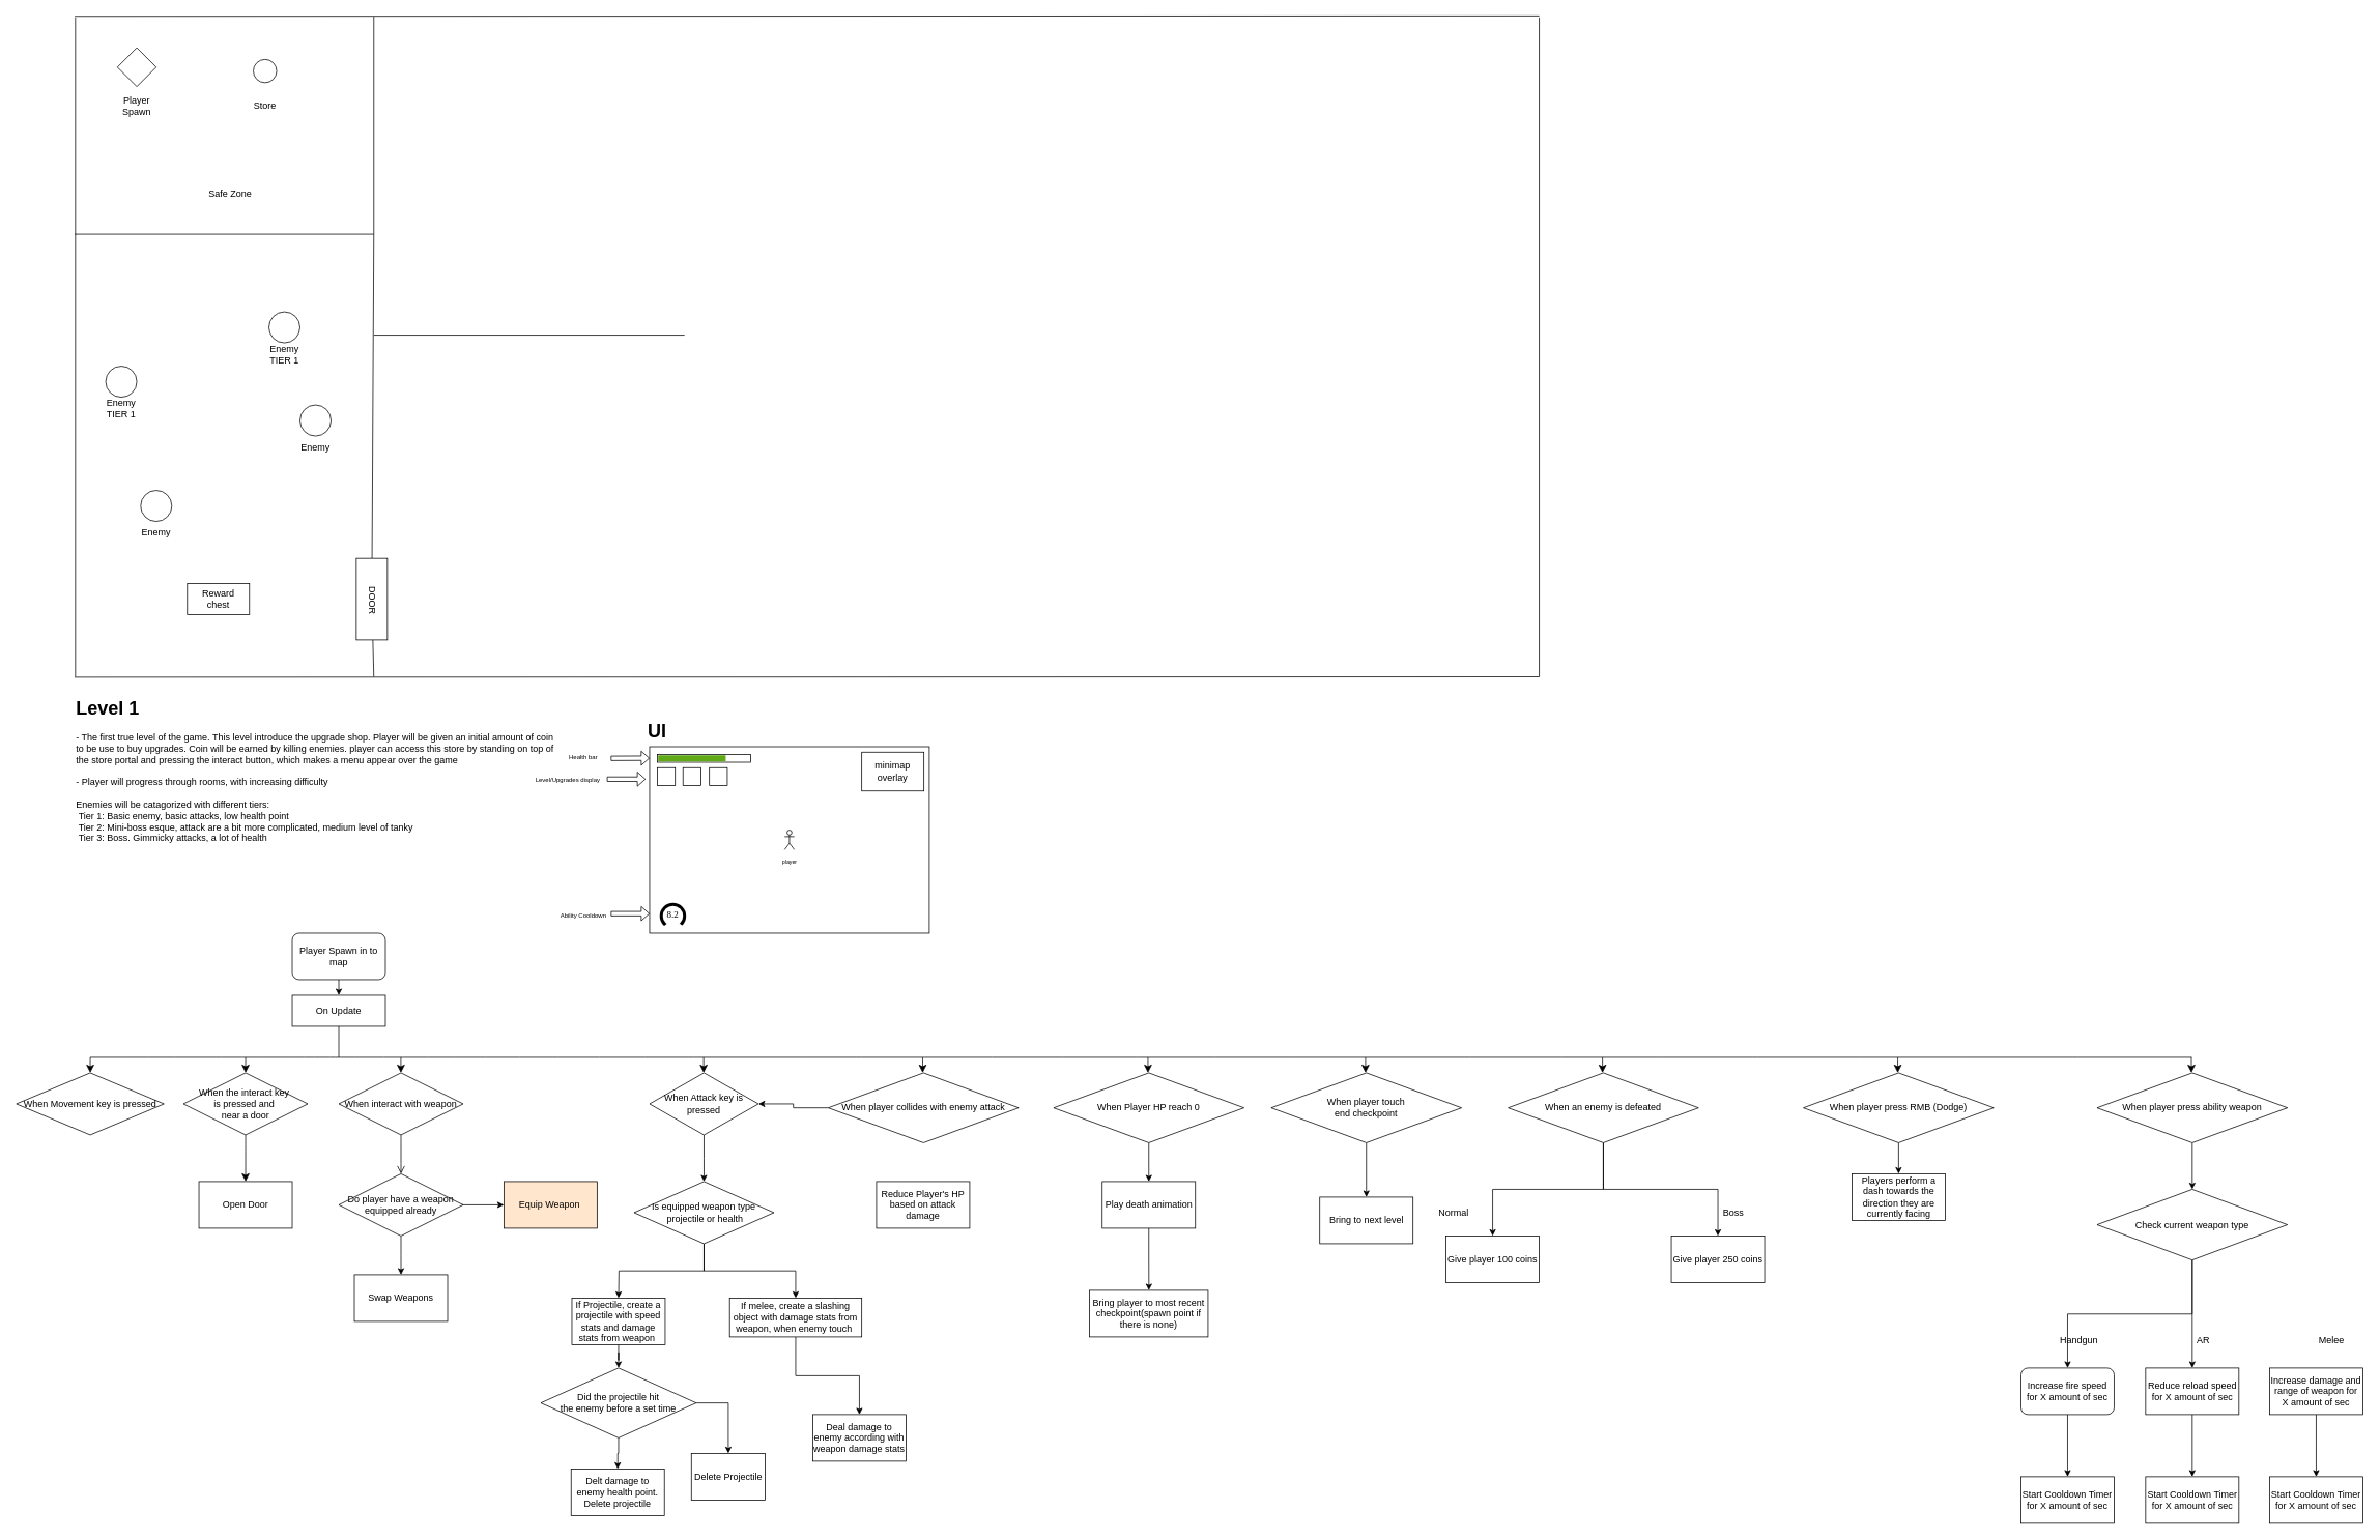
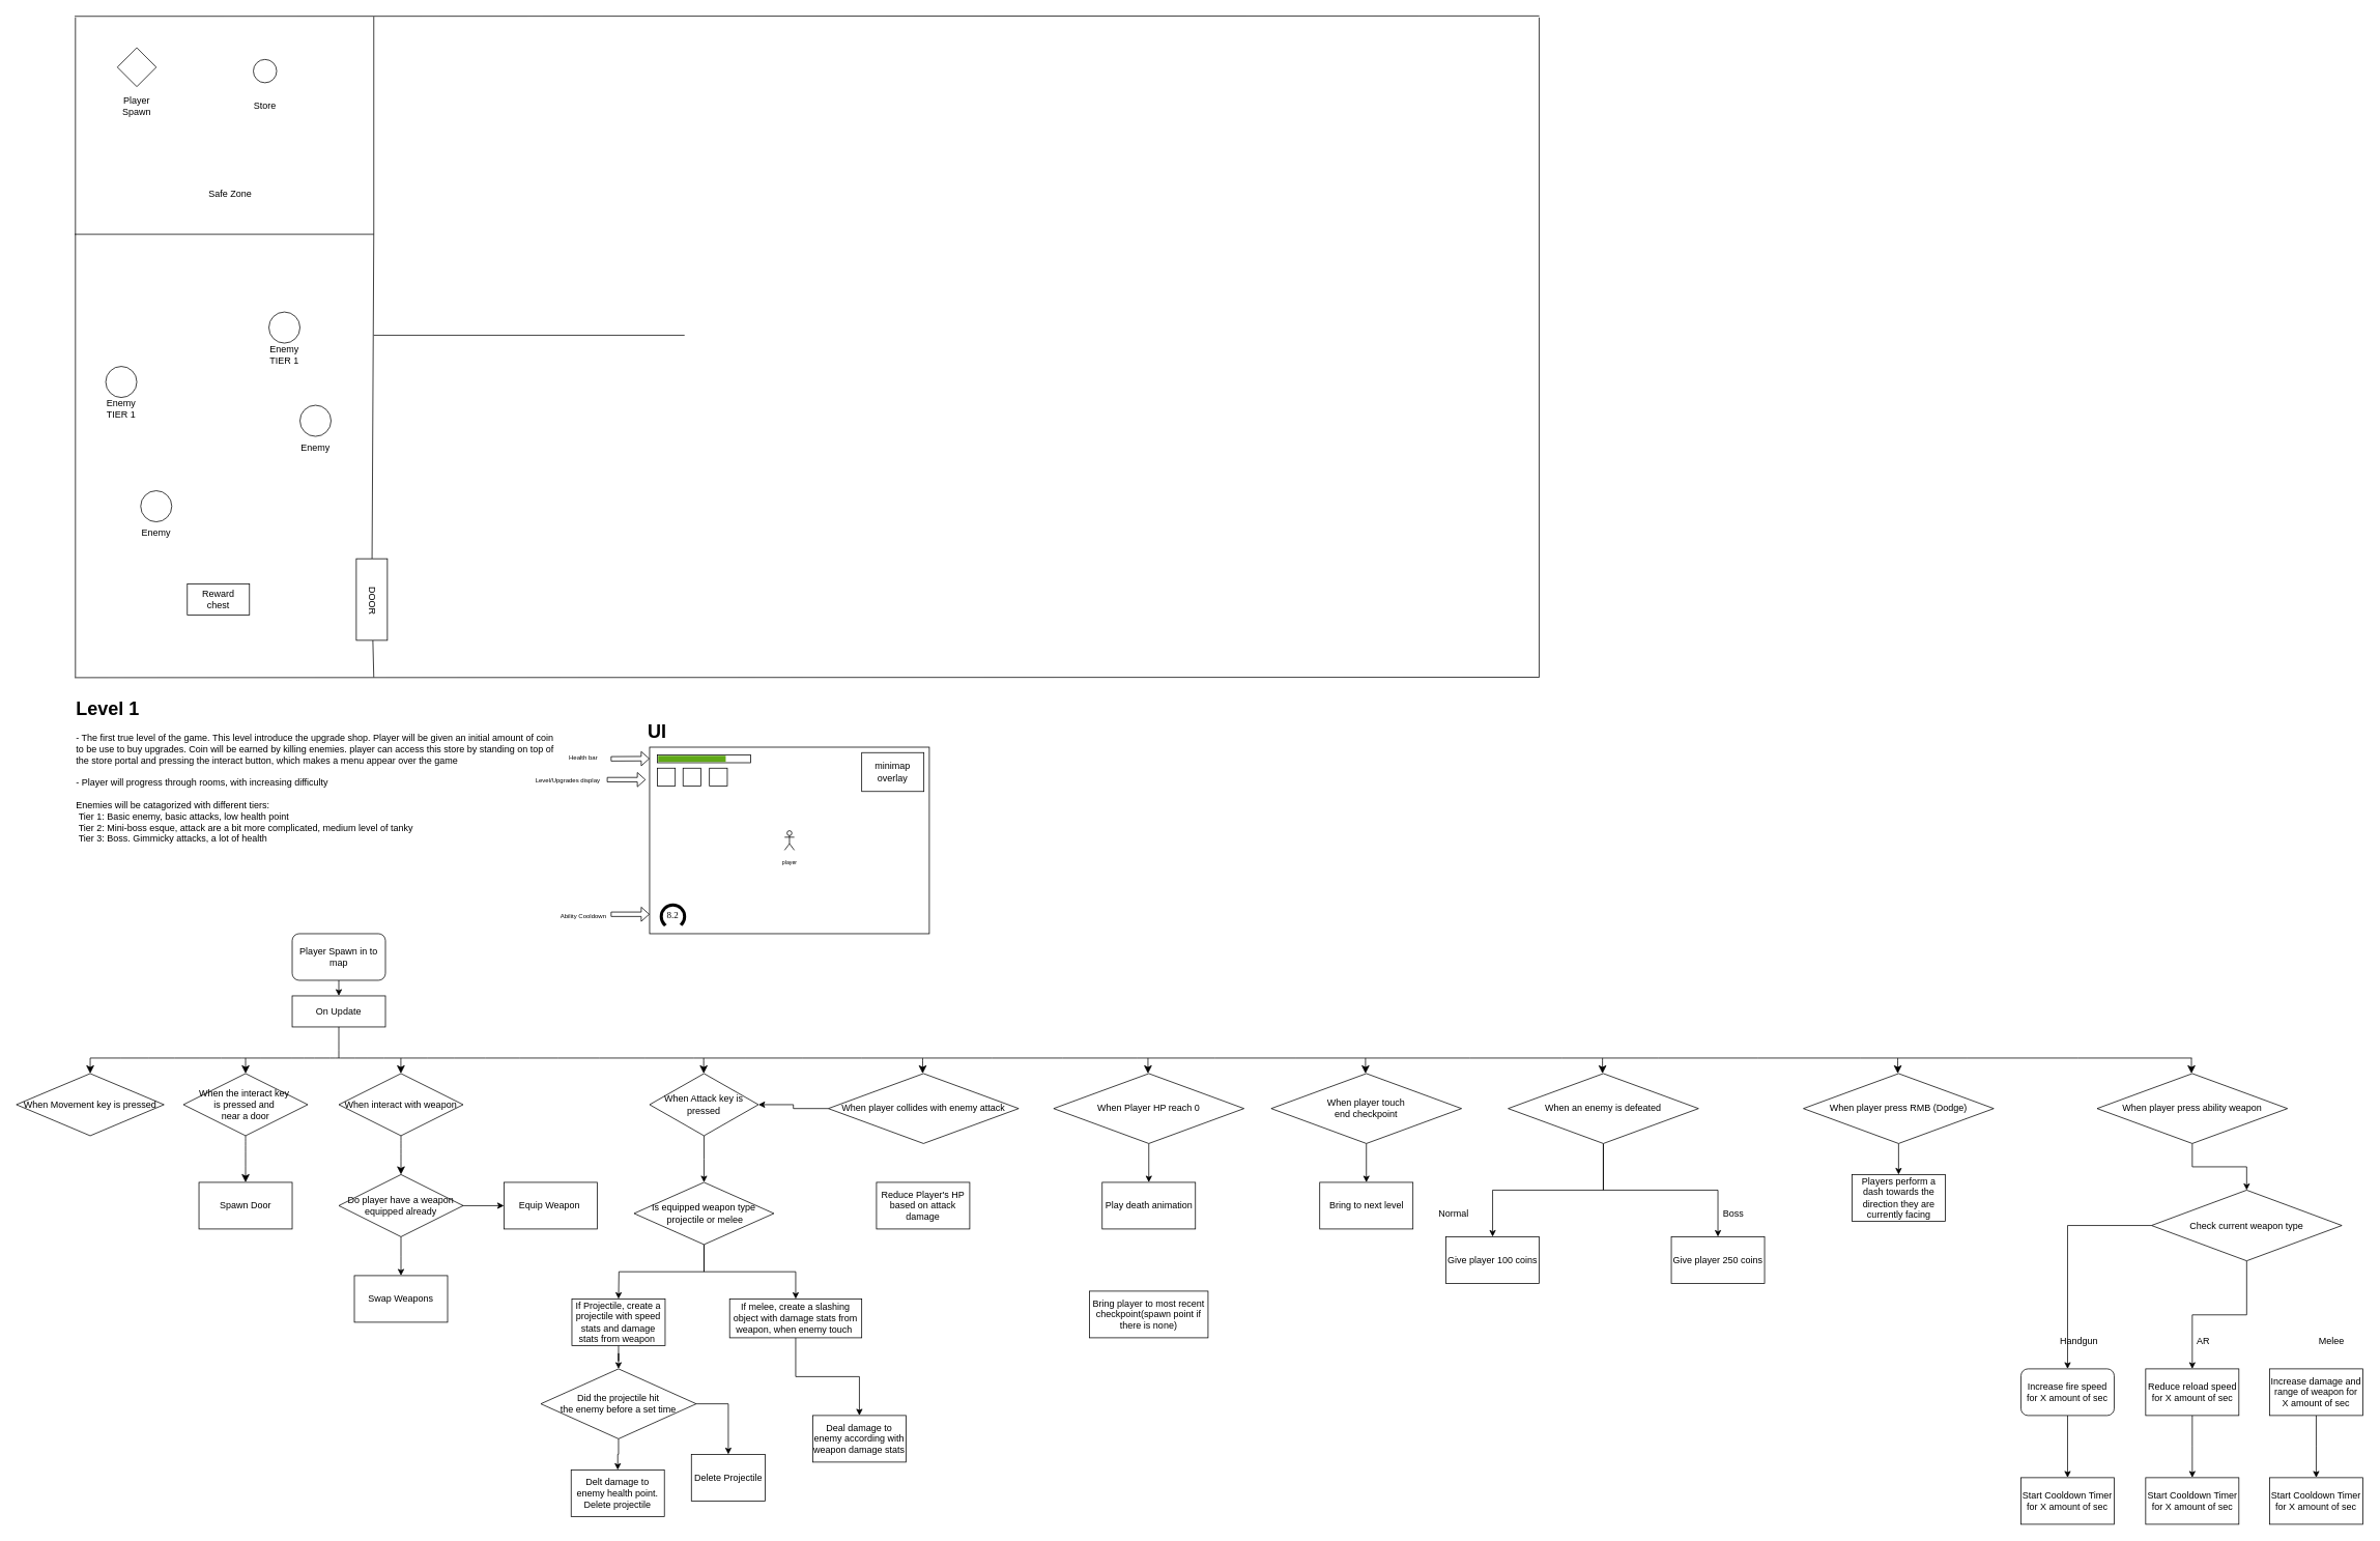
- <mxCell id="33" value="" style="edgeStyle=none;curved=1;rounded=0;orthogonalLoop=1;jettySize=auto;html=1;fontSize=12;startSize=8;endSize=8;endArrow=open;" parent="1" source="34" target="39" edge="1"><mxGeometry relative="1" as="geometry" /></mxCell>
+ <mxCell id="33" value="" style="edgeStyle=none;curved=1;rounded=0;orthogonalLoop=1;jettySize=auto;html=1;fontSize=12;startSize=8;endSize=8;" parent="1" source="34" target="39" edge="1"><mxGeometry relative="1" as="geometry" /></mxCell>
- <mxCell id="32" value="Open Door" style="whiteSpace=wrap;html=1;" parent="1" vertex="1"><mxGeometry x="255" y="1521" width="120" height="60" as="geometry" /></mxCell>
+ <mxCell id="32" value="Spawn Door" style="whiteSpace=wrap;html=1;" parent="1" vertex="1"><mxGeometry x="255" y="1521" width="120" height="60" as="geometry" /></mxCell>
- <mxCell id="40" value="Equip Weapon&amp;nbsp;" style="rounded=0;whiteSpace=wrap;html=1;fillColor=#ffe6cc;" parent="1" vertex="1"><mxGeometry x="647.5" y="1521" width="120" height="60" as="geometry" /></mxCell>
+ <mxCell id="40" value="Equip Weapon&amp;nbsp;" style="rounded=0;whiteSpace=wrap;html=1;" parent="1" vertex="1"><mxGeometry x="647.5" y="1521" width="120" height="60" as="geometry" /></mxCell>
- <mxCell id="47" value="Is equipped weapon type&lt;div&gt;&amp;nbsp;projectile or health&lt;/div&gt;" style="rhombus;whiteSpace=wrap;html=1;rounded=0;" parent="1" vertex="1"><mxGeometry x="815" y="1521" width="180" height="80" as="geometry" /></mxCell>
+ <mxCell id="47" value="Is equipped weapon type&lt;div&gt;&amp;nbsp;projectile or melee&lt;/div&gt;" style="rhombus;whiteSpace=wrap;html=1;rounded=0;" parent="1" vertex="1"><mxGeometry x="815" y="1521" width="180" height="80" as="geometry" /></mxCell>
- <mxCell id="72" value="Bring to next level" style="whiteSpace=wrap;html=1;" parent="1" vertex="1"><mxGeometry x="1697.5" y="1541" width="120" height="60" as="geometry" /></mxCell>
+ <mxCell id="72" value="Bring to next level" style="whiteSpace=wrap;html=1;" parent="1" vertex="1"><mxGeometry x="1697.5" y="1521" width="120" height="60" as="geometry" /></mxCell>
- <mxCell id="90" value="Check current weapon type" style="rhombus;whiteSpace=wrap;html=1;" parent="1" vertex="1"><mxGeometry x="2698" y="1531" width="245" height="91" as="geometry" /></mxCell>
+ <mxCell id="90" value="Check current weapon type" style="rhombus;whiteSpace=wrap;html=1;" parent="1" vertex="1"><mxGeometry x="2768" y="1531" width="245" height="91" as="geometry" /></mxCell>
- <mxCell id="66" value="" style="edgeStyle=orthogonalEdgeStyle;rounded=0;orthogonalLoop=1;jettySize=auto;html=1;" parent="1" source="67" target="68" edge="1"><mxGeometry relative="1" as="geometry" /></mxCell>
